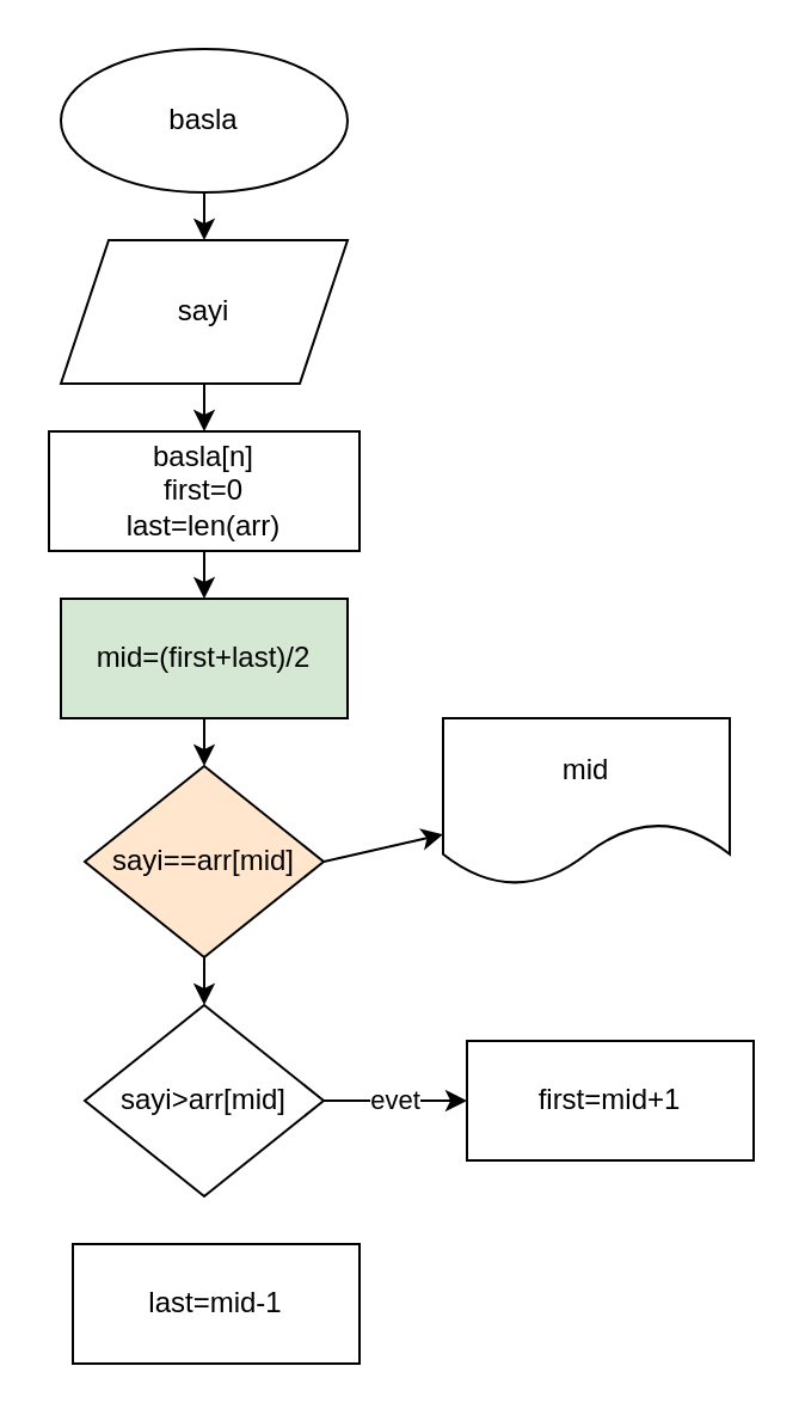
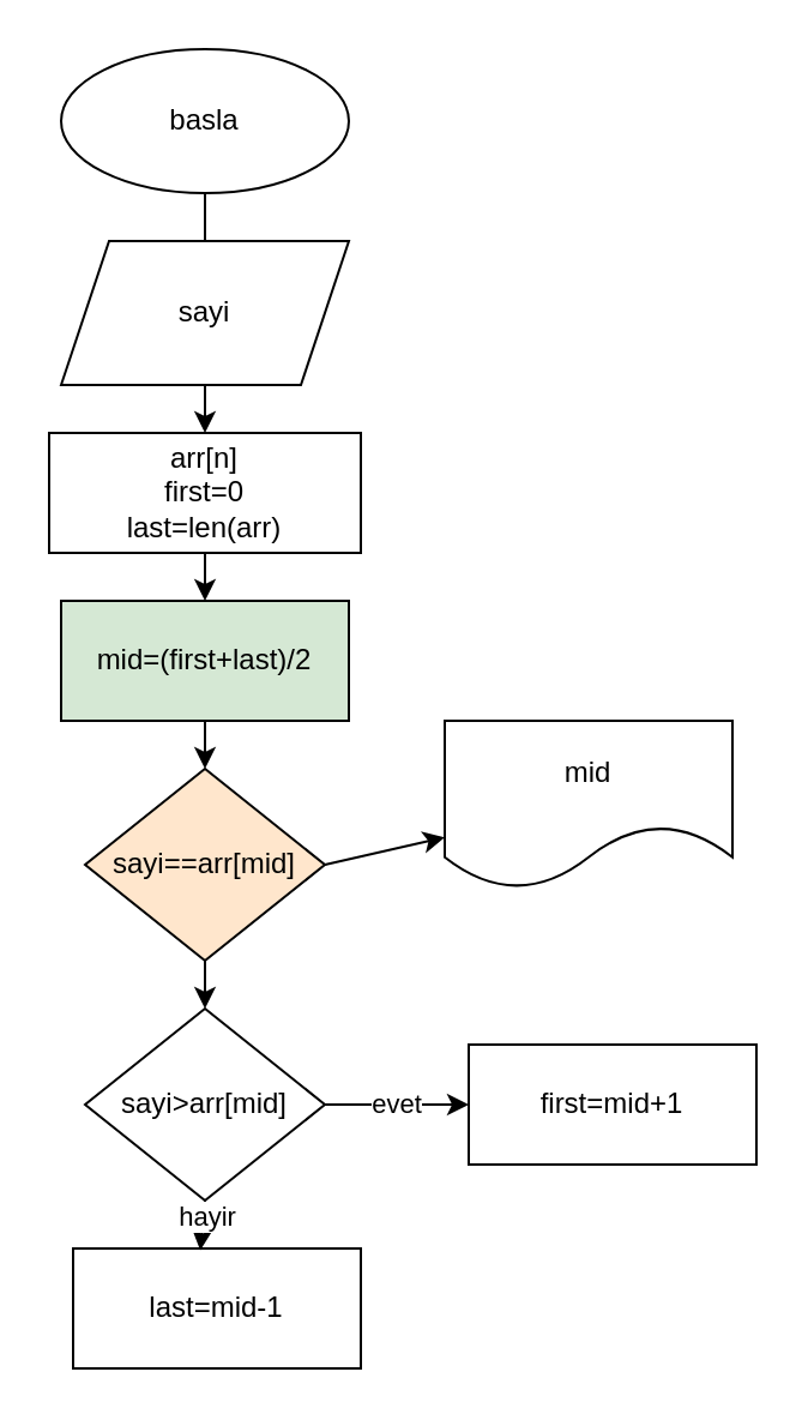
- <mxCell id="2" style="edgeStyle=none;html=1;exitX=0.5;exitY=1;exitDx=0;exitDy=0;entryX=0.5;entryY=0;entryDx=0;entryDy=0;" edge="1" parent="1" source="3" target="12"><mxGeometry relative="1" as="geometry" /></mxCell>
+ <mxCell id="2" style="edgeStyle=none;html=1;exitX=0.5;exitY=1;exitDx=0;exitDy=0;entryX=0.5;entryY=0;entryDx=0;entryDy=0;endArrow=none;" edge="1" parent="1" source="3" target="12"><mxGeometry relative="1" as="geometry" /></mxCell>
- <mxCell id="5" value="basla[n]&lt;div&gt;first=0&lt;/div&gt;&lt;div&gt;last=len(arr)&lt;/div&gt;" style="rounded=0;whiteSpace=wrap;html=1;" vertex="1" parent="1"><mxGeometry x="20" y="180" width="130" height="50" as="geometry" /></mxCell>
+ <mxCell id="5" value="arr[n]&lt;div&gt;first=0&lt;/div&gt;&lt;div&gt;last=len(arr)&lt;/div&gt;" style="rounded=0;whiteSpace=wrap;html=1;" vertex="1" parent="1"><mxGeometry x="20" y="180" width="130" height="50" as="geometry" /></mxCell>
+ <mxCell id="17" style="edgeStyle=none;html=1;exitX=0.5;exitY=1;exitDx=0;exitDy=0;entryX=0.442;entryY=0.016;entryDx=0;entryDy=0;entryPerimeter=0;" edge="1" parent="1" source="14" target="16"><mxGeometry relative="1" as="geometry" /></mxCell>
+ <mxCell id="18" value="hayir" style="edgeLabel;html=1;align=center;verticalAlign=middle;resizable=0;points=[];" vertex="1" connectable="0" parent="17"><mxGeometry x="-0.395" y="1" relative="1" as="geometry"><mxPoint as="offset" /></mxGeometry></mxCell>
